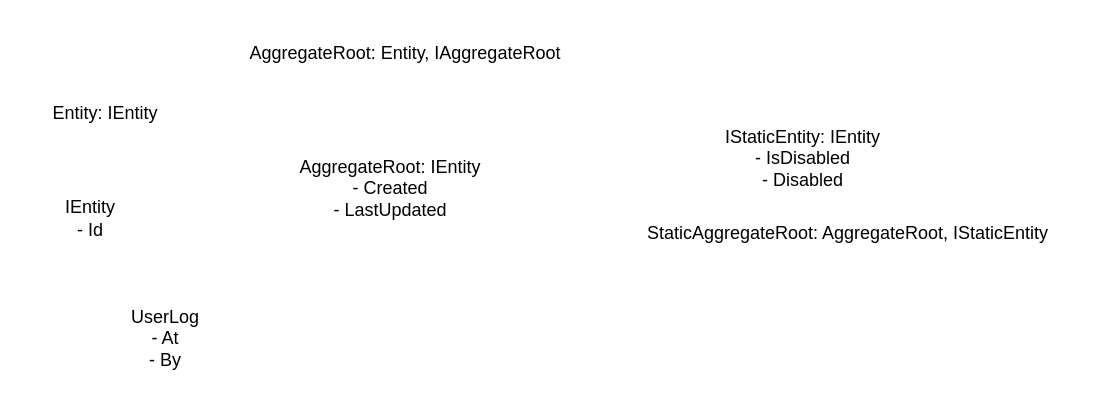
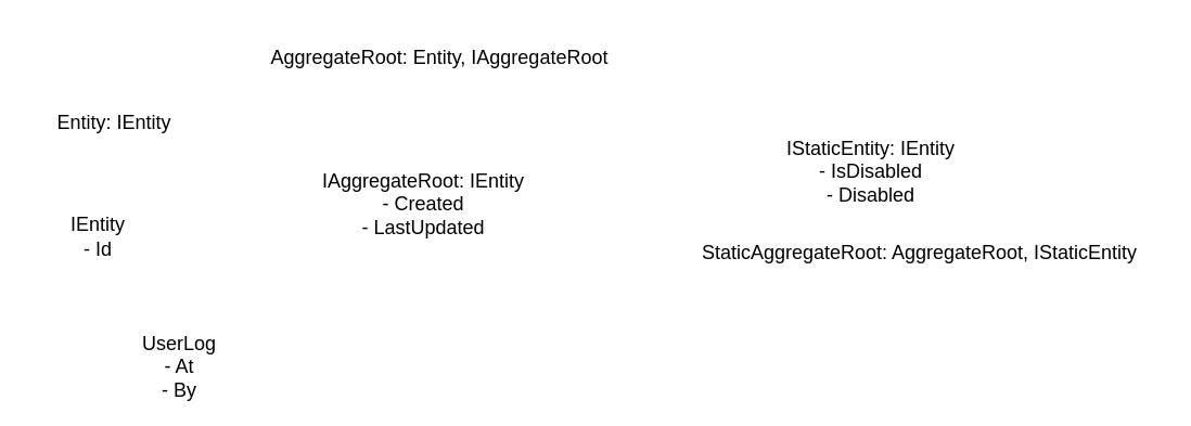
- <mxCell id="5" value="AggregateRoot: IEntity&lt;br&gt;- Created&lt;br&gt;- LastUpdated" style="text;html=1;strokeColor=none;fillColor=none;align=center;verticalAlign=middle;whiteSpace=wrap;rounded=0;" vertex="1" parent="1"><mxGeometry x="180" y="110" width="160" height="30" as="geometry" /></mxCell>
+ <mxCell id="5" value="IAggregateRoot: IEntity&lt;br&gt;- Created&lt;br&gt;- LastUpdated" style="text;html=1;strokeColor=none;fillColor=none;align=center;verticalAlign=middle;whiteSpace=wrap;rounded=0;" vertex="1" parent="1"><mxGeometry x="180" y="110" width="160" height="30" as="geometry" /></mxCell>
